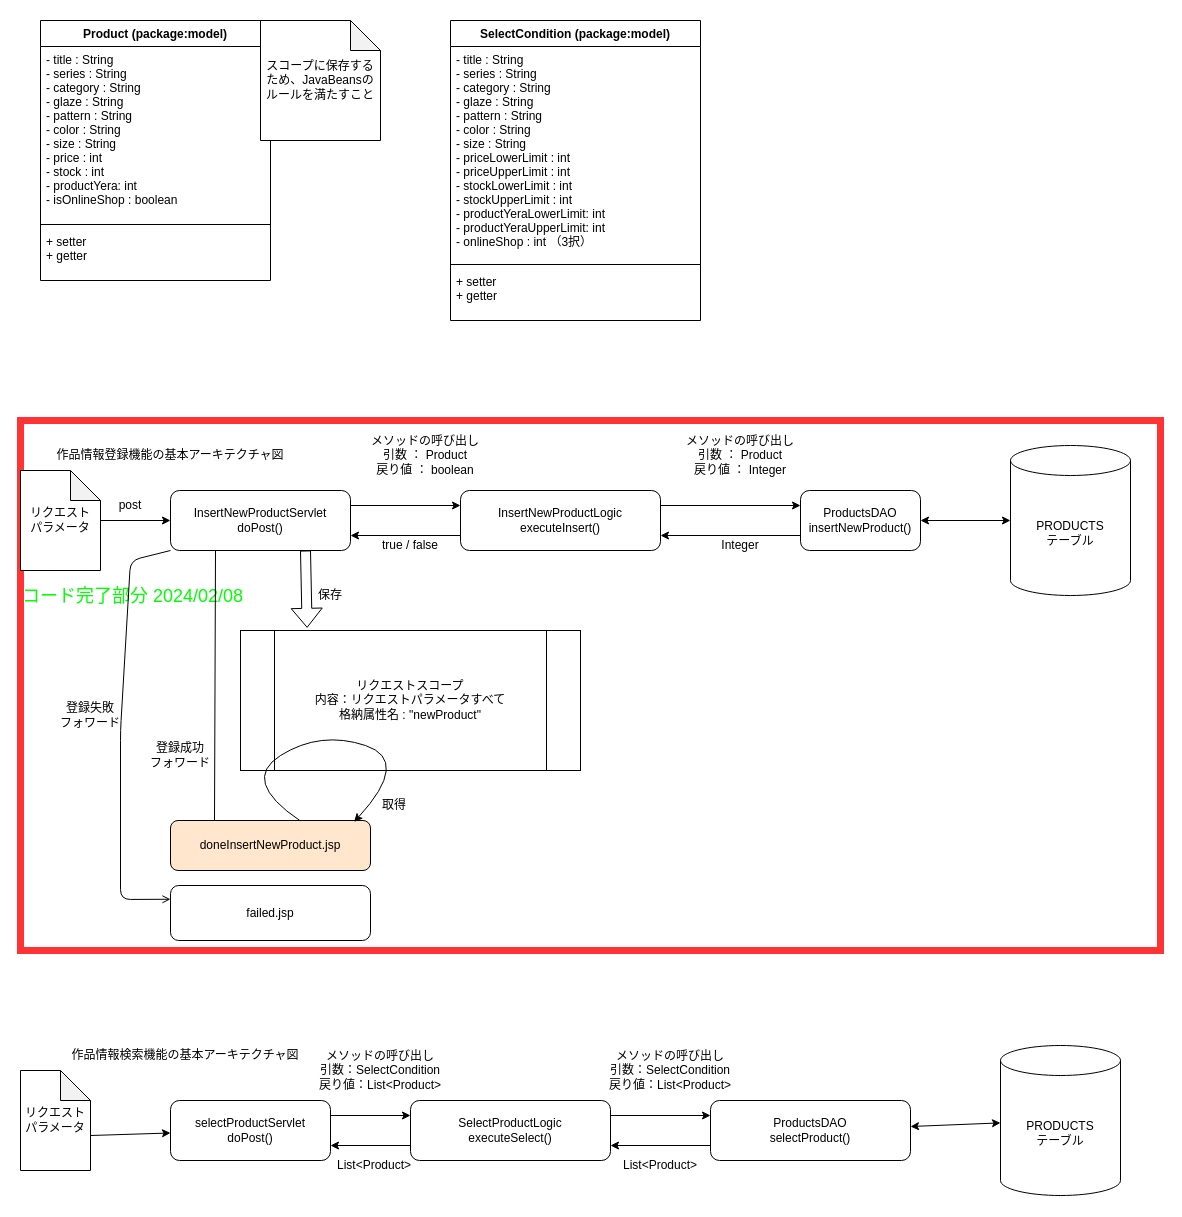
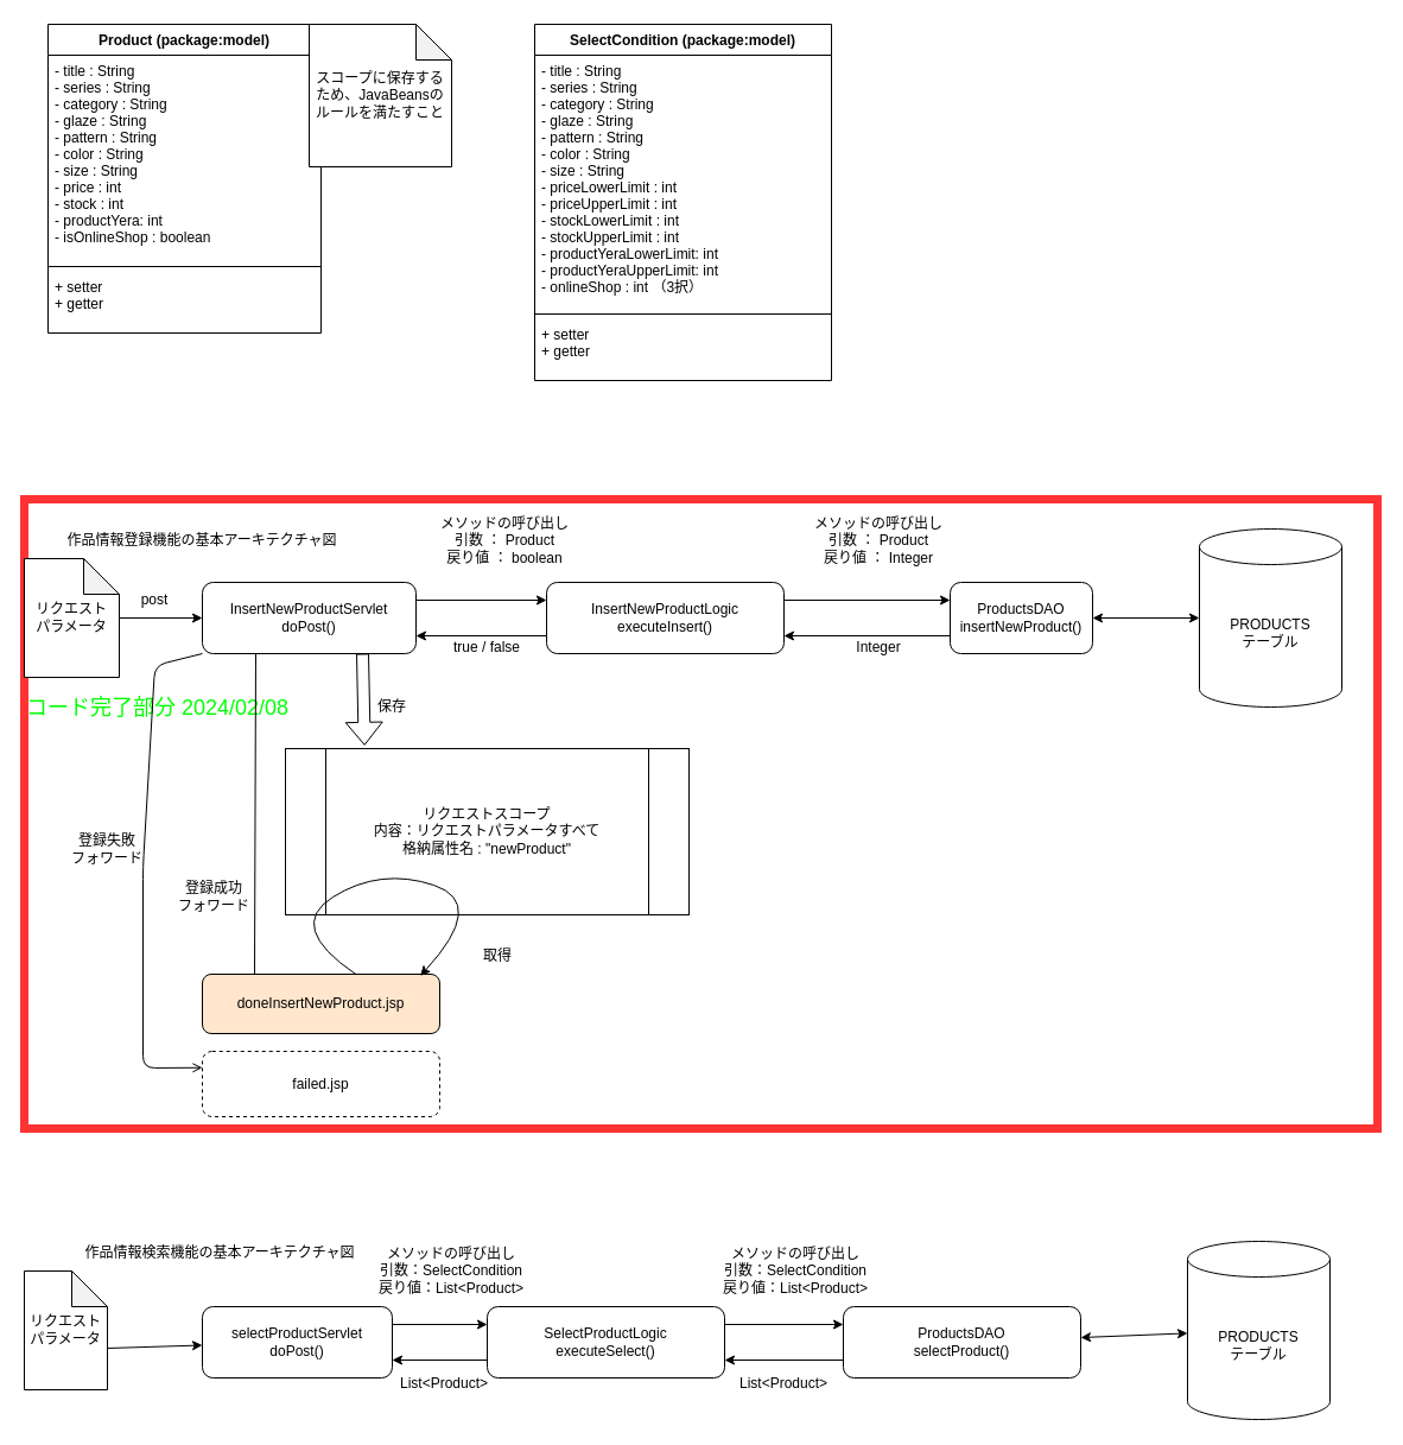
- <mxCell id="30" value="取得" style="text;html=1;strokeColor=none;fillColor=none;align=center;verticalAlign=middle;whiteSpace=wrap;rounded=0;" parent="1" vertex="1"><mxGeometry x="364" y="790" width="60" height="30" as="geometry" /></mxCell>
+ <mxCell id="30" value="取得" style="text;html=1;strokeColor=none;fillColor=none;align=center;verticalAlign=middle;whiteSpace=wrap;rounded=0;" parent="1" vertex="1"><mxGeometry x="389" y="790" width="60" height="30" as="geometry" /></mxCell>
- <mxCell id="32" value="failed.jsp" style="rounded=1;whiteSpace=wrap;html=1;" parent="1" vertex="1"><mxGeometry x="170" y="885" width="200" height="55" as="geometry" /></mxCell>
+ <mxCell id="32" value="failed.jsp" style="rounded=1;whiteSpace=wrap;html=1;dashed=1;" parent="1" vertex="1"><mxGeometry x="170" y="885" width="200" height="55" as="geometry" /></mxCell>
